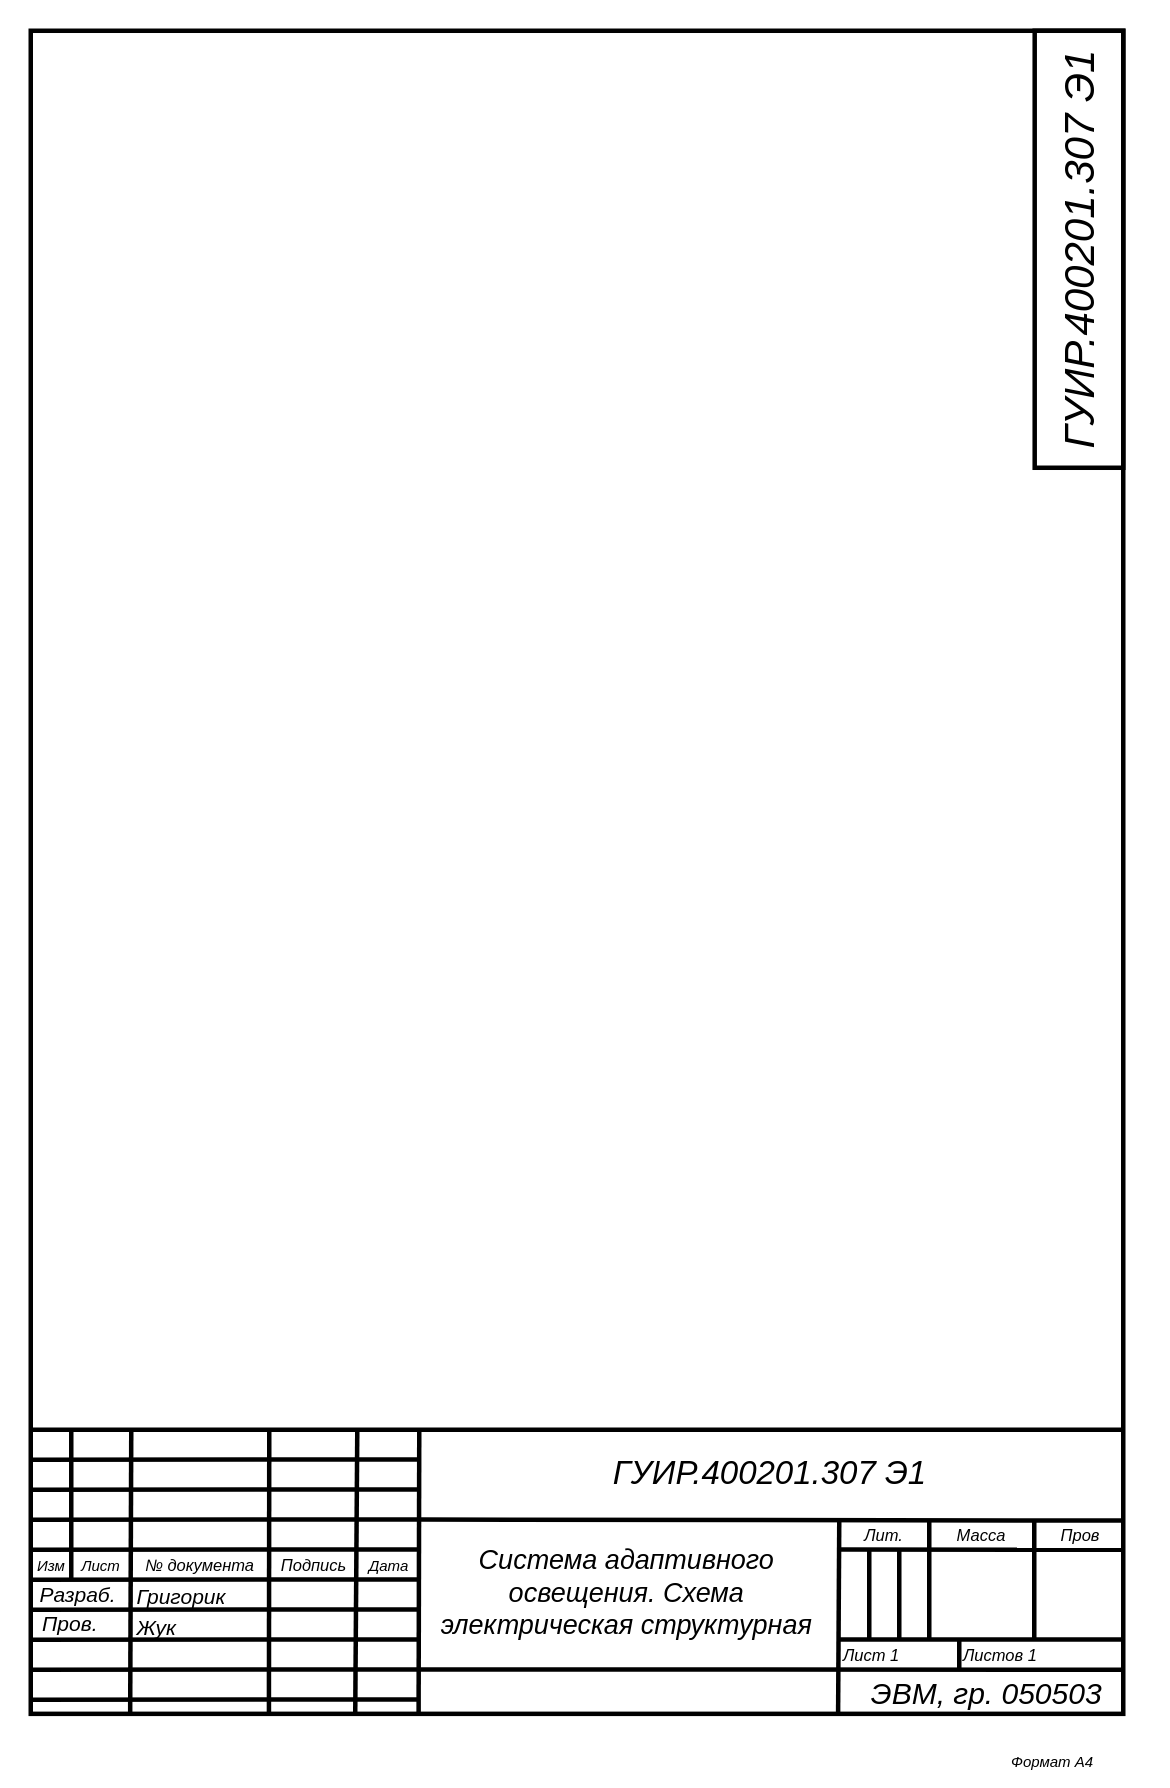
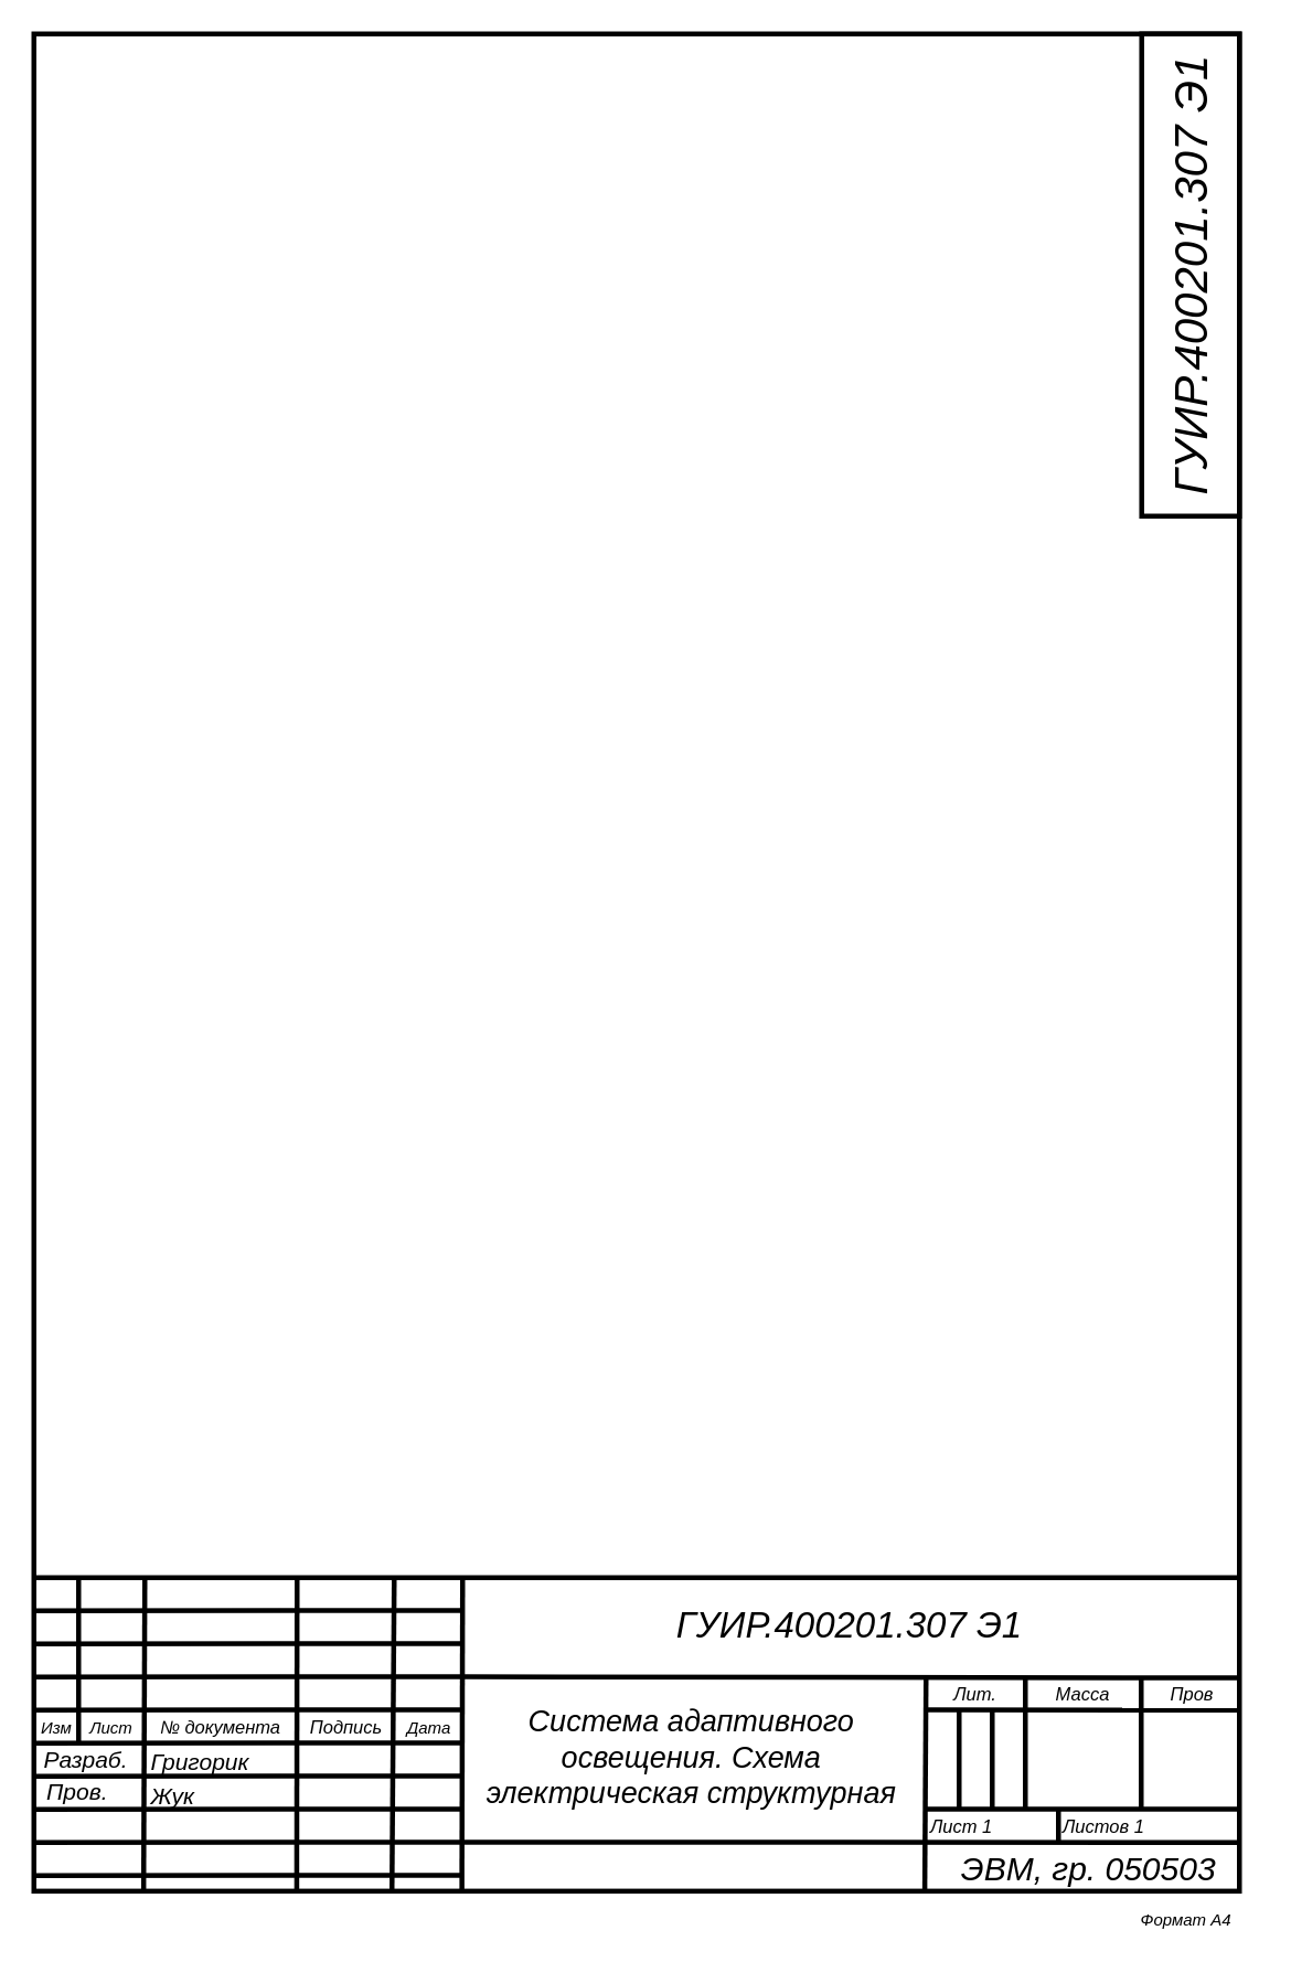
- <mxCell id="46" value="&lt;i style=&quot;font-family: &amp;#34;arial&amp;#34; ; font-weight: 400 ; letter-spacing: normal ; text-align: right ; text-indent: 0px ; text-transform: none ; word-spacing: 0px&quot;&gt;&lt;font style=&quot;font-size: 10px&quot;&gt;Формат А4&lt;/font&gt;&lt;/i&gt;" style="text;whiteSpace=wrap;html=1;fontSize=7;fontFamily=Verdana;labelBackgroundColor=none;verticalAlign=middle;" parent="1" vertex="1"><mxGeometry x="672.01" y="1164.37" width="59.05" height="19.68" as="geometry" /></mxCell>
+ <mxCell id="46" value="&lt;i style=&quot;font-family: &amp;#34;arial&amp;#34; ; font-weight: 400 ; letter-spacing: normal ; text-align: right ; text-indent: 0px ; text-transform: none ; word-spacing: 0px&quot;&gt;&lt;font style=&quot;font-size: 10px&quot;&gt;Формат А4&lt;/font&gt;&lt;/i&gt;" style="text;whiteSpace=wrap;html=1;fontSize=7;fontFamily=Verdana;labelBackgroundColor=none;verticalAlign=middle;" parent="1" vertex="1"><mxGeometry x="687.01" y="1149.37" width="59.05" height="19.68" as="geometry" /></mxCell>
